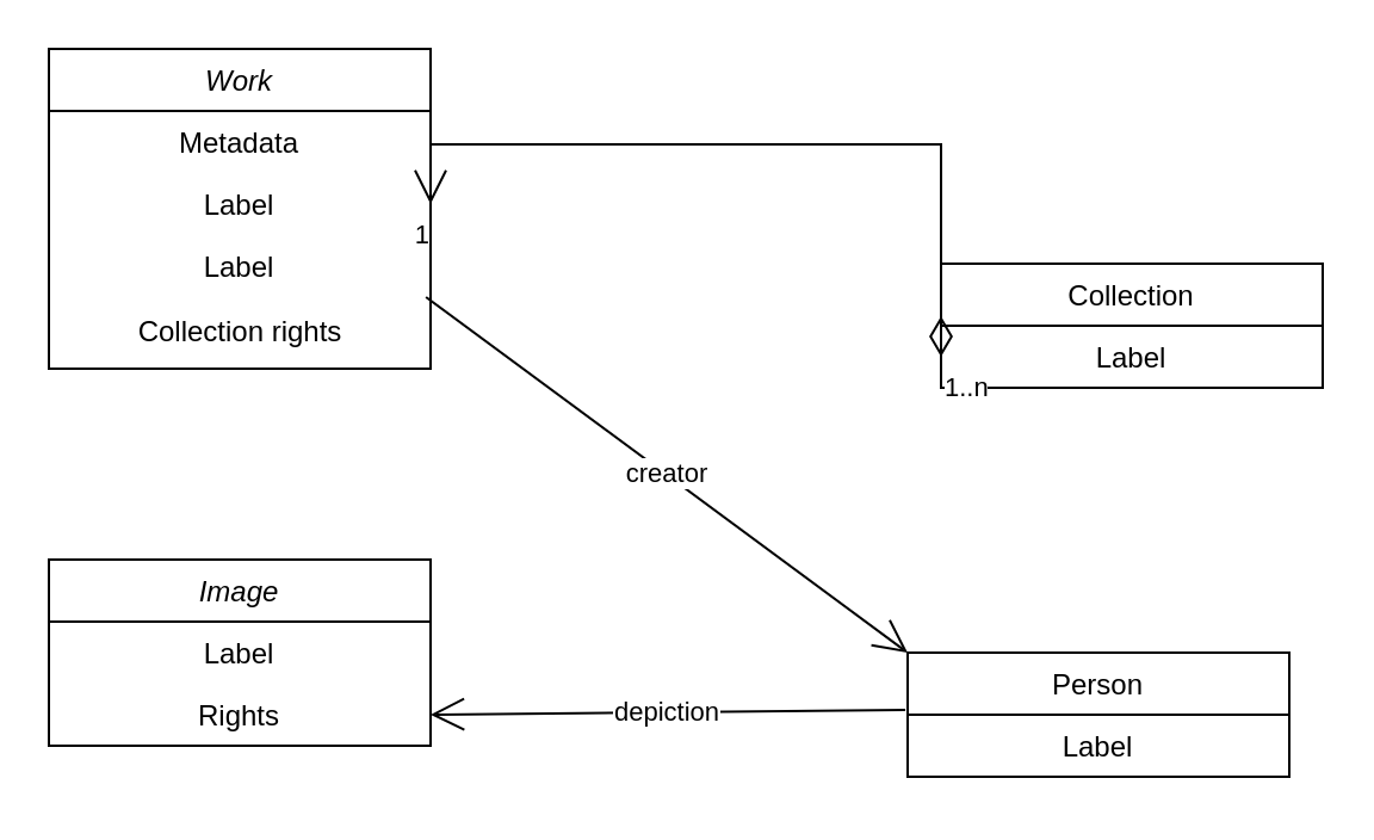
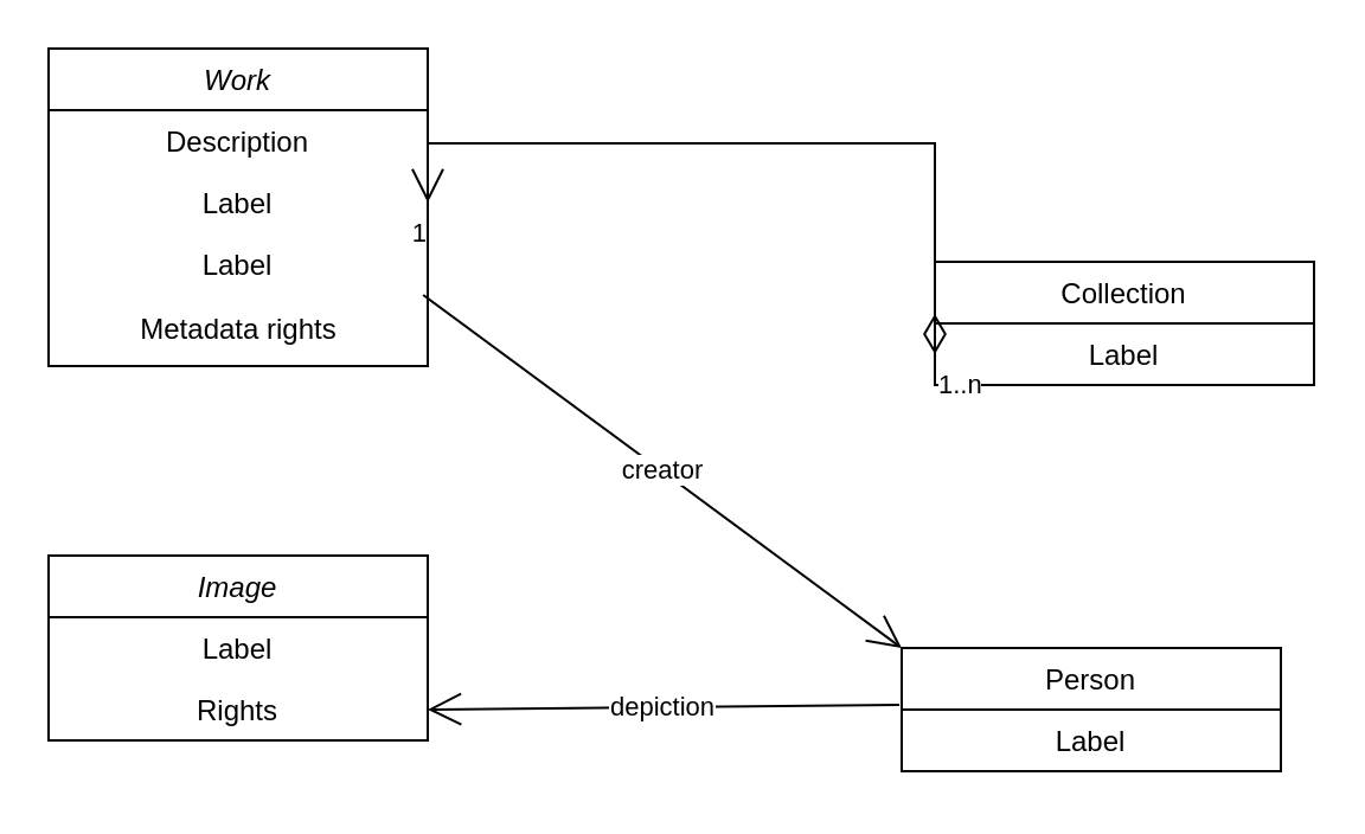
- <mxCell id="4" value="Metadata" style="text;align=center;verticalAlign=top;spacingLeft=4;spacingRight=4;overflow=hidden;rotatable=0;points=[[0,0.5],[1,0.5]];portConstraint=eastwest;" parent="3" vertex="1"><mxGeometry y="26" width="160" height="26" as="geometry" /></mxCell>
+ <mxCell id="4" value="Description" style="text;align=center;verticalAlign=top;spacingLeft=4;spacingRight=4;overflow=hidden;rotatable=0;points=[[0,0.5],[1,0.5]];portConstraint=eastwest;" parent="3" vertex="1"><mxGeometry y="26" width="160" height="26" as="geometry" /></mxCell>
- <mxCell id="7" value="Collection rights" style="text;html=1;align=center;verticalAlign=middle;resizable=0;points=[];autosize=1;strokeColor=none;fillColor=none;" vertex="1" parent="3"><mxGeometry y="104" width="160" height="30" as="geometry" /></mxCell>
+ <mxCell id="7" value="Metadata rights" style="text;html=1;align=center;verticalAlign=middle;resizable=0;points=[];autosize=1;strokeColor=none;fillColor=none;" vertex="1" parent="3"><mxGeometry y="104" width="160" height="30" as="geometry" /></mxCell>
